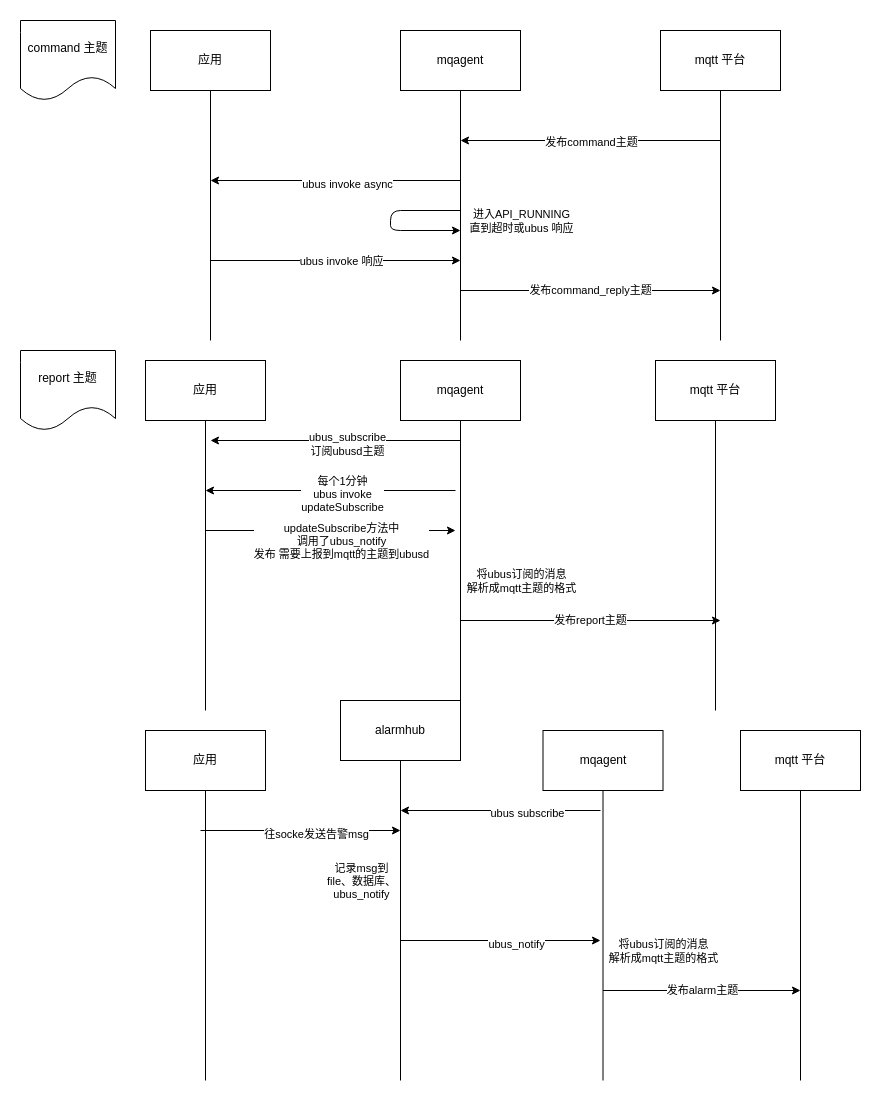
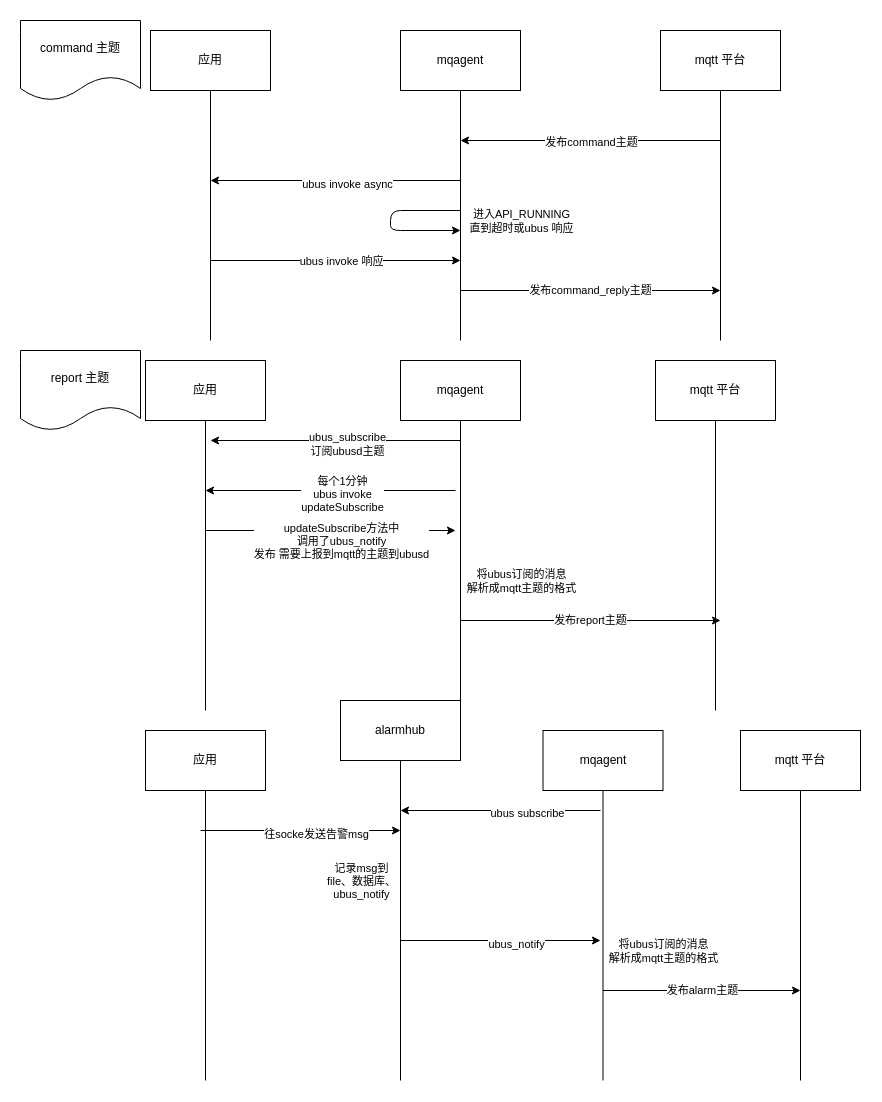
- <mxCell id="32" value="command&amp;nbsp;主题" style="shape=document;whiteSpace=wrap;html=1;boundedLbl=1;" vertex="1" parent="1"><mxGeometry x="20" y="20" width="95" height="80" as="geometry" /></mxCell>
+ <mxCell id="32" value="command&amp;nbsp;主题" style="shape=document;whiteSpace=wrap;html=1;boundedLbl=1;" vertex="1" parent="1"><mxGeometry x="20" y="20" width="120" height="80" as="geometry" /></mxCell>
- <mxCell id="31" value="report 主题" style="shape=document;whiteSpace=wrap;html=1;boundedLbl=1;" vertex="1" parent="1"><mxGeometry x="20" y="350" width="95" height="80" as="geometry" /></mxCell>
+ <mxCell id="31" value="report 主题" style="shape=document;whiteSpace=wrap;html=1;boundedLbl=1;" vertex="1" parent="1"><mxGeometry x="20" y="350" width="120" height="80" as="geometry" /></mxCell>
